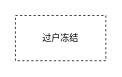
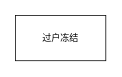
- <mxCell id="2" value="过户冻结" style="rounded=0;whiteSpace=wrap;html=1;dashed=1;" vertex="1" parent="1"><mxGeometry x="20" y="20" width="120" height="60" as="geometry" /></mxCell>
+ <mxCell id="2" value="过户冻结" style="rounded=0;whiteSpace=wrap;html=1;" vertex="1" parent="1"><mxGeometry x="20" y="20" width="120" height="60" as="geometry" /></mxCell>
